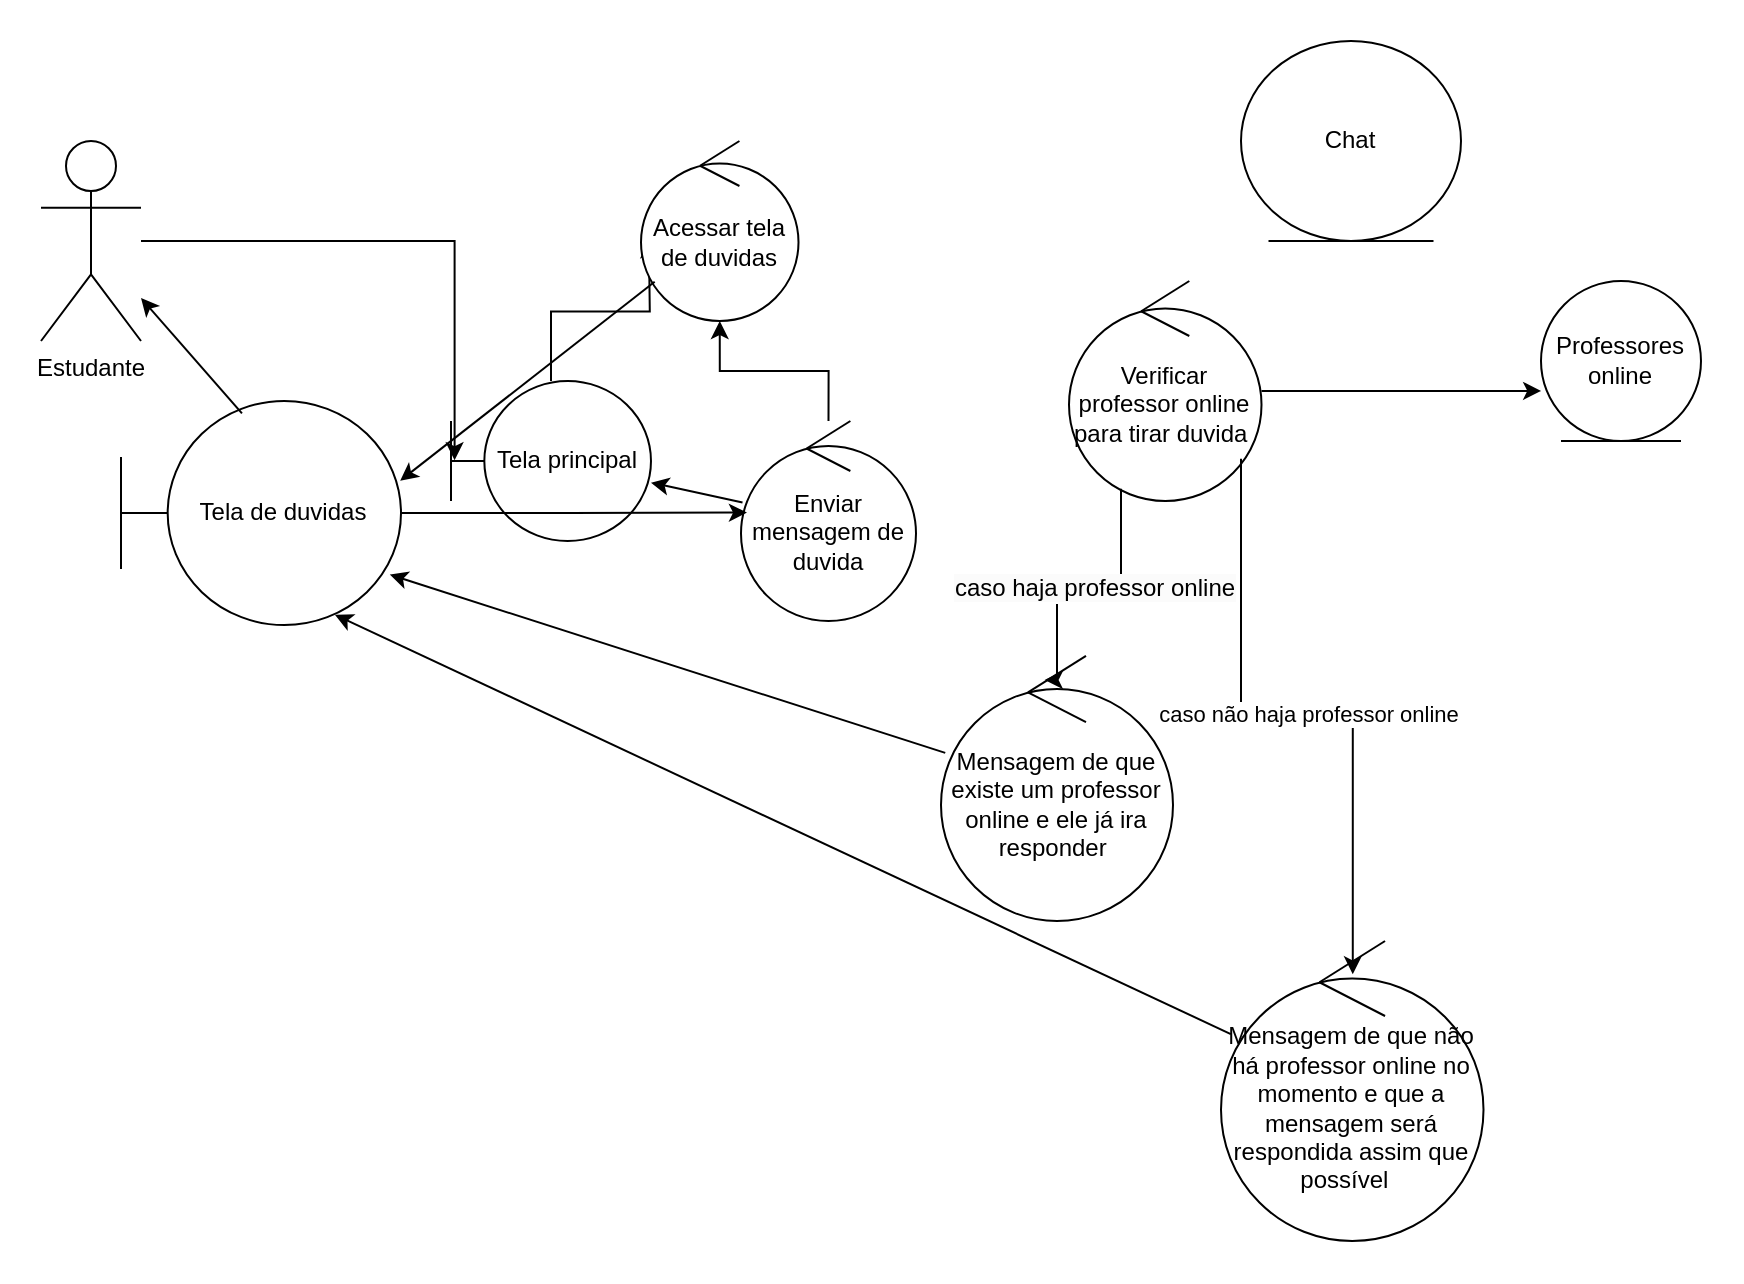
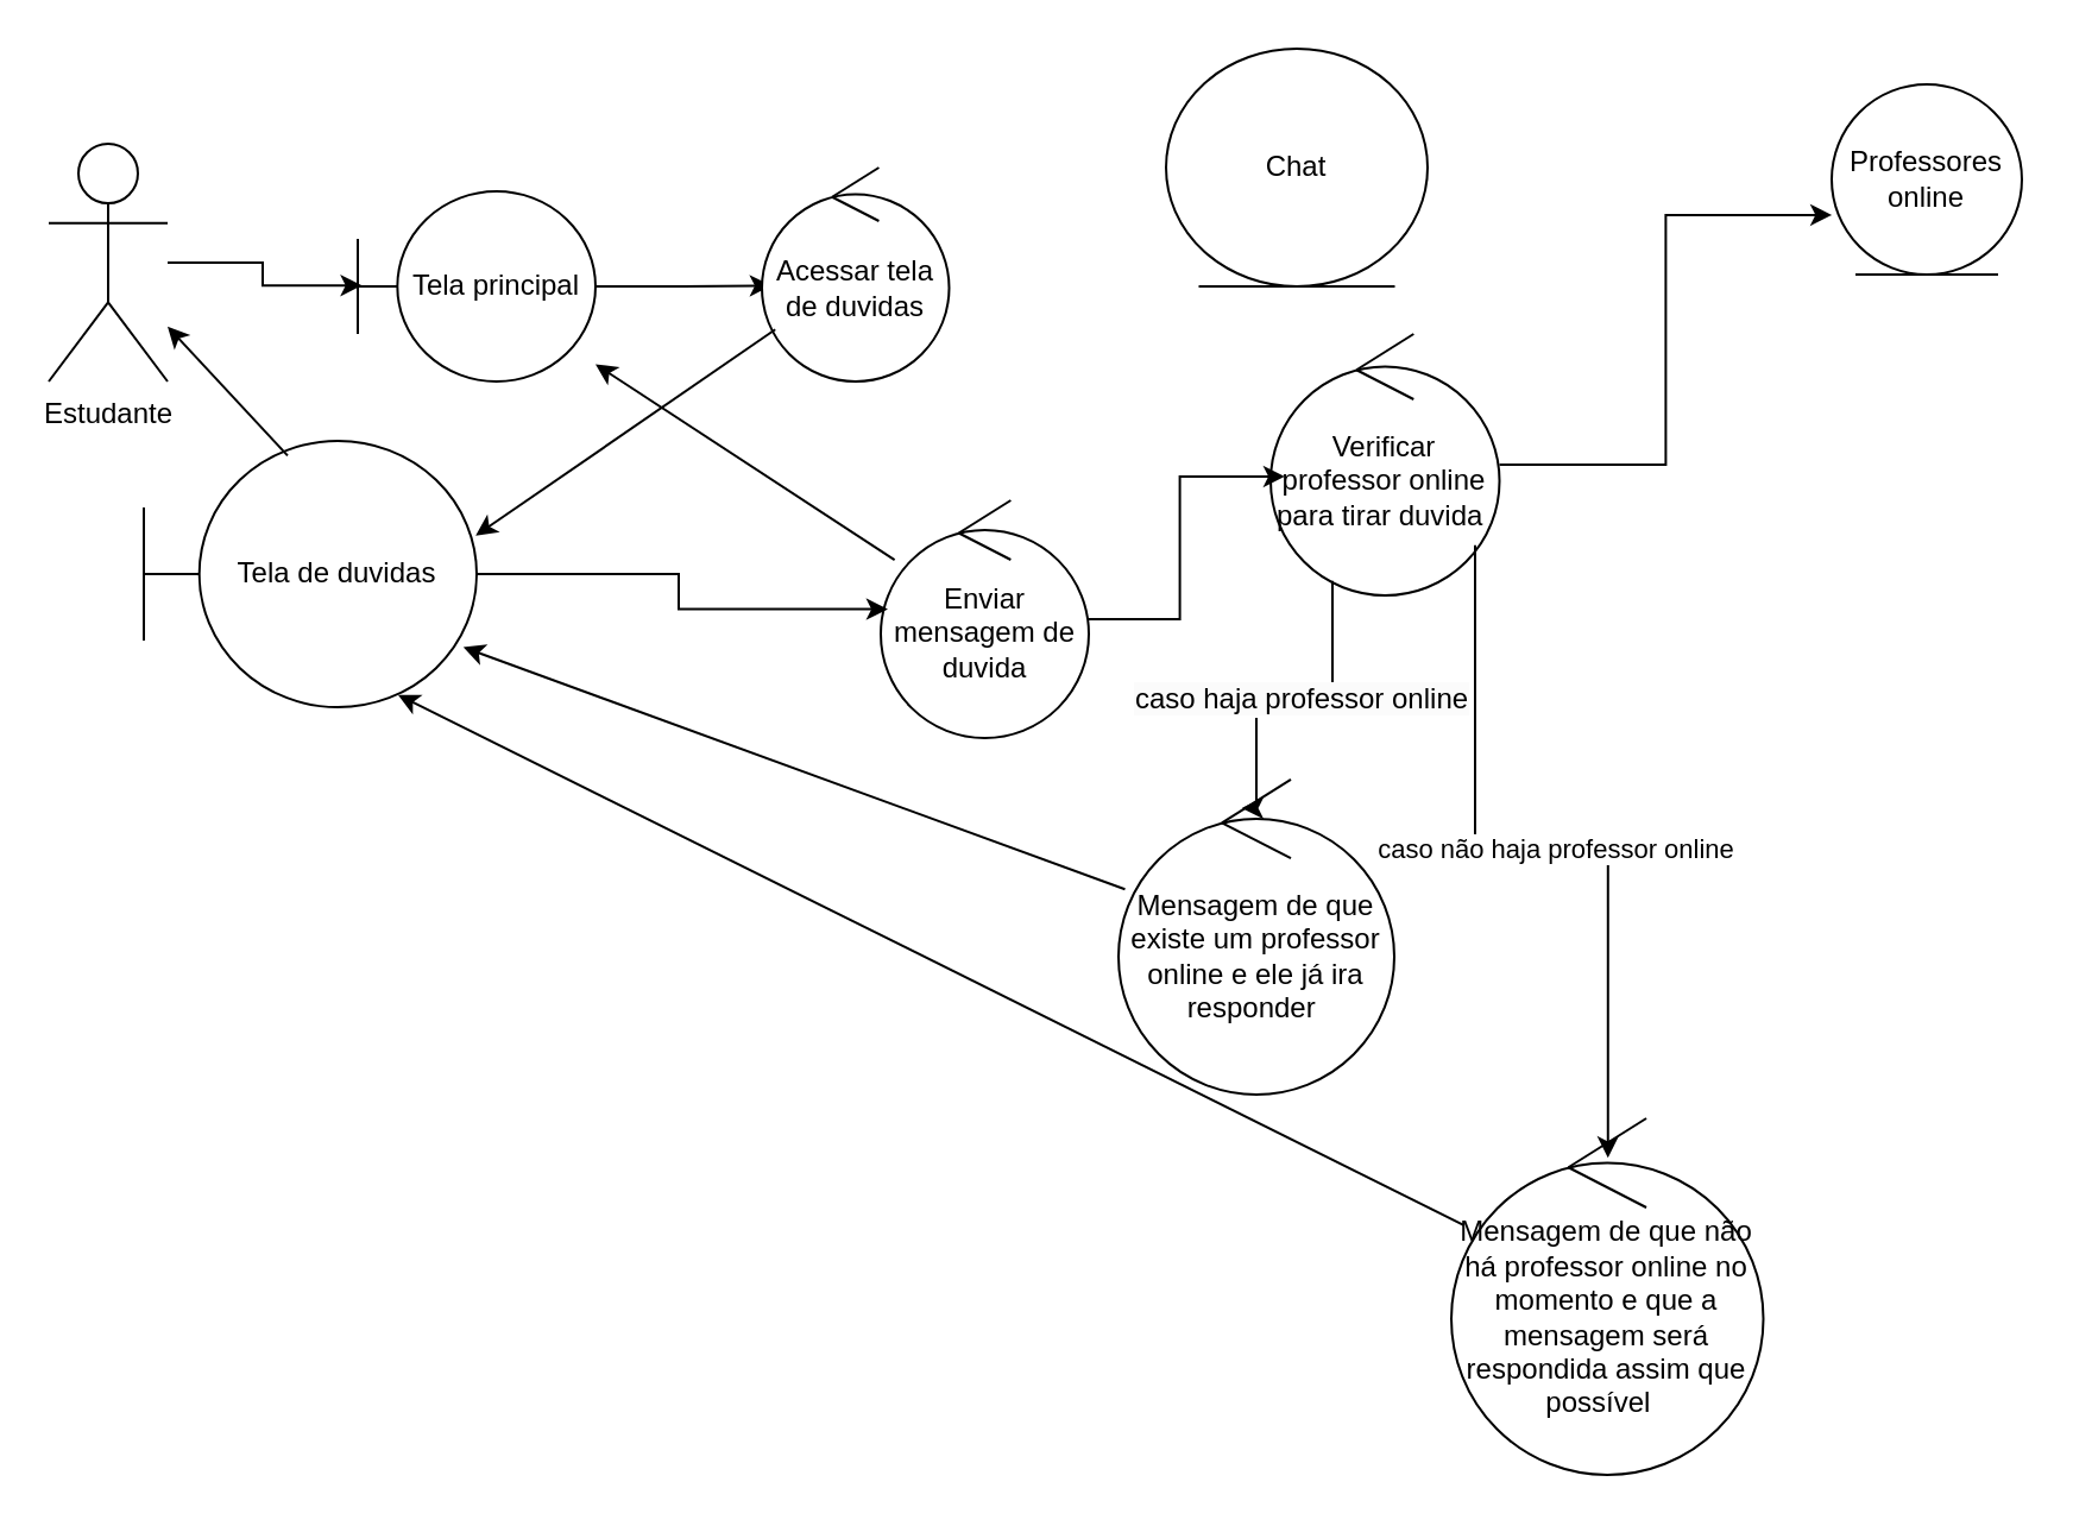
- <mxCell id="19" value="Chat" style="ellipse;shape=umlEntity;whiteSpace=wrap;html=1;" vertex="1" parent="1"><mxGeometry x="620" y="20" width="110" height="100" as="geometry" /></mxCell>
+ <mxCell id="19" value="Chat" style="ellipse;shape=umlEntity;whiteSpace=wrap;html=1;" vertex="1" parent="1"><mxGeometry x="490" y="20" width="110" height="100" as="geometry" /></mxCell>
- <mxCell id="2" value="Estudante" style="shape=umlActor;verticalLabelPosition=bottom;verticalAlign=top;html=1;outlineConnect=0;" parent="1" vertex="1"><mxGeometry x="20" y="70" width="50" height="100" as="geometry" /></mxCell>
+ <mxCell id="2" value="Estudante" style="shape=umlActor;verticalLabelPosition=bottom;verticalAlign=top;html=1;outlineConnect=0;" parent="1" vertex="1"><mxGeometry x="20" y="60" width="50" height="100" as="geometry" /></mxCell>
- <mxCell id="14" value="Professores online" style="ellipse;shape=umlEntity;whiteSpace=wrap;html=1;" vertex="1" parent="1"><mxGeometry x="770" y="140" width="80" height="80" as="geometry" /></mxCell>
+ <mxCell id="14" value="Professores online" style="ellipse;shape=umlEntity;whiteSpace=wrap;html=1;" vertex="1" parent="1"><mxGeometry x="770" y="35" width="80" height="80" as="geometry" /></mxCell>
- <mxCell id="13" style="edgeStyle=orthogonalEdgeStyle;rounded=0;orthogonalLoop=1;jettySize=auto;html=1;" edge="1" parent="1" source="10" target="6"><mxGeometry relative="1" as="geometry" /></mxCell>
+ <mxCell id="13" style="edgeStyle=orthogonalEdgeStyle;rounded=0;orthogonalLoop=1;jettySize=auto;html=1;entryX=0.062;entryY=0.545;entryDx=0;entryDy=0;entryPerimeter=0;" edge="1" parent="1" source="10" target="12"><mxGeometry relative="1" as="geometry" /></mxCell>
- <mxCell id="3" value="Tela principal" style="shape=umlBoundary;whiteSpace=wrap;html=1;" parent="1" vertex="1"><mxGeometry x="225" y="190" width="100" height="80" as="geometry" /></mxCell>
+ <mxCell id="3" value="Tela principal" style="shape=umlBoundary;whiteSpace=wrap;html=1;" parent="1" vertex="1"><mxGeometry x="150" y="80" width="100" height="80" as="geometry" /></mxCell>
- <mxCell id="7" value="Tela de duvidas" style="shape=umlBoundary;whiteSpace=wrap;html=1;" parent="1" vertex="1"><mxGeometry x="60" y="200" width="140" height="112" as="geometry" /></mxCell>
+ <mxCell id="7" value="Tela de duvidas" style="shape=umlBoundary;whiteSpace=wrap;html=1;" parent="1" vertex="1"><mxGeometry x="60" y="185" width="140" height="112" as="geometry" /></mxCell>
